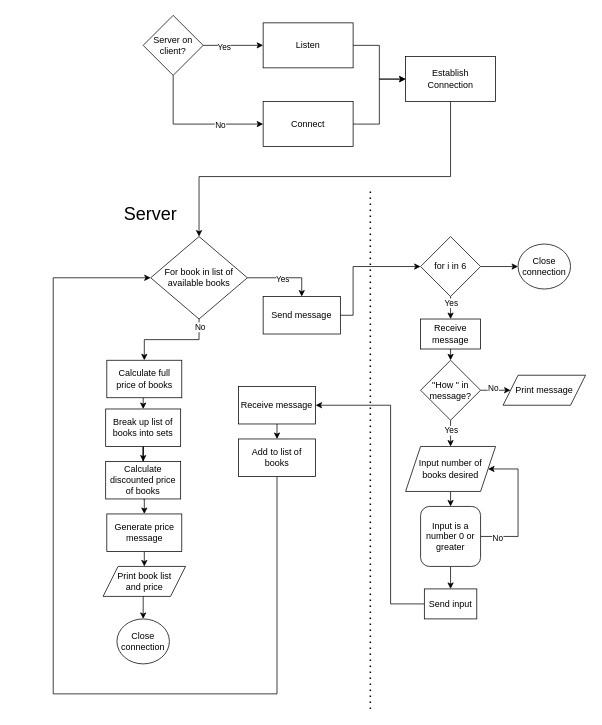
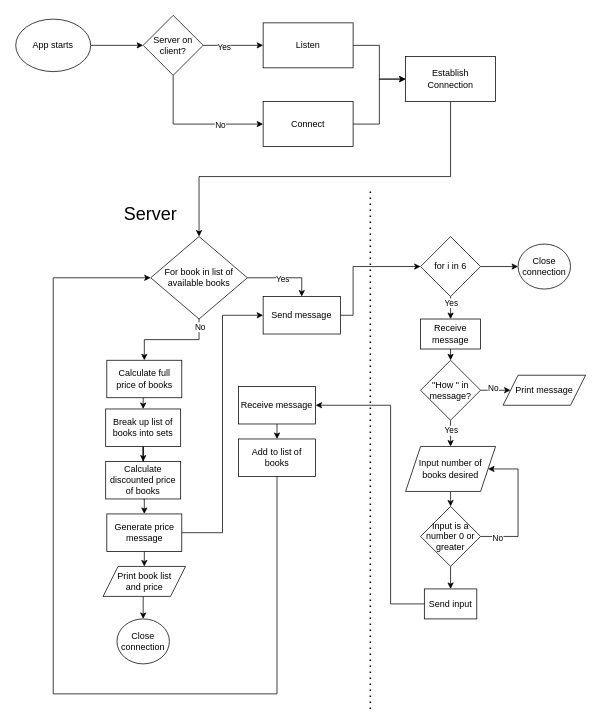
+ <mxCell id="3" value="App starts" style="ellipse;whiteSpace=wrap;html=1;" parent="1" vertex="1"><mxGeometry x="20" y="25" width="100" height="70" as="geometry" /></mxCell>
+ <mxCell id="2" style="edgeStyle=orthogonalEdgeStyle;rounded=0;orthogonalLoop=1;jettySize=auto;html=1;exitX=1;exitY=0.5;exitDx=0;exitDy=0;entryX=0;entryY=0.5;entryDx=0;entryDy=0;" parent="1" source="3" target="8" edge="1"><mxGeometry relative="1" as="geometry" /></mxCell>
+ <mxCell id="55" style="edgeStyle=orthogonalEdgeStyle;rounded=0;orthogonalLoop=1;jettySize=auto;html=1;exitX=1;exitY=0.5;exitDx=0;exitDy=0;entryX=0;entryY=0.5;entryDx=0;entryDy=0;" edge="1" parent="1" source="57" target="29"><mxGeometry relative="1" as="geometry" /></mxCell>
- <mxCell id="48" value="Input is a number 0 or greater" style="whiteSpace=wrap;html=1;rounded=1;" vertex="1" parent="1"><mxGeometry x="560" y="675" width="80" height="80" as="geometry" /></mxCell>
+ <mxCell id="48" value="Input is a number 0 or greater" style="rhombus;whiteSpace=wrap;html=1;" vertex="1" parent="1"><mxGeometry x="560" y="675" width="80" height="80" as="geometry" /></mxCell>
